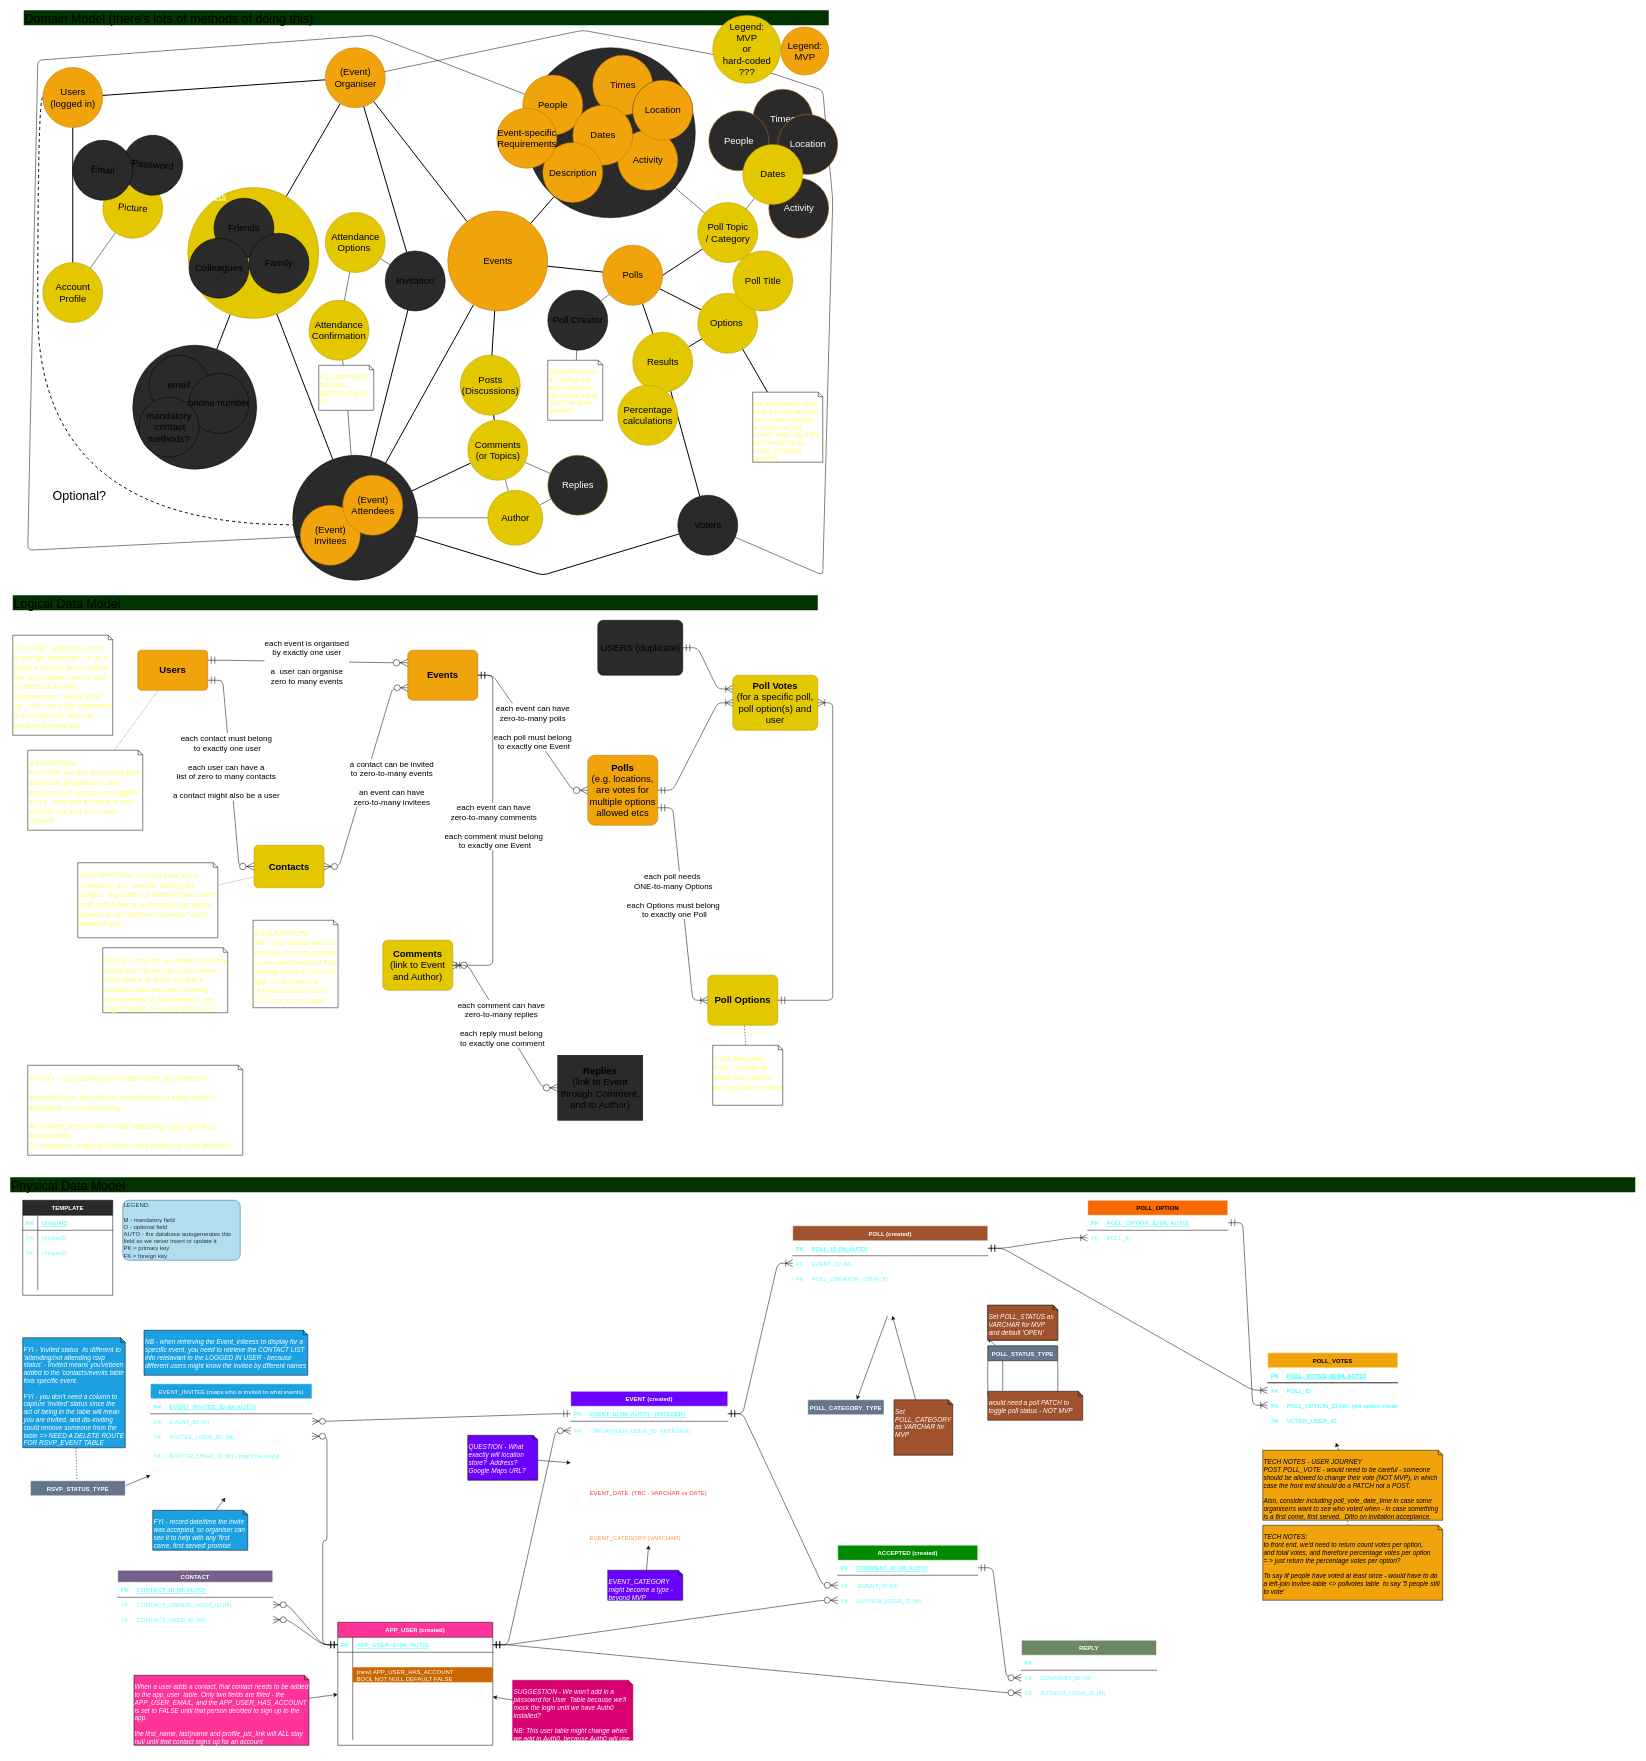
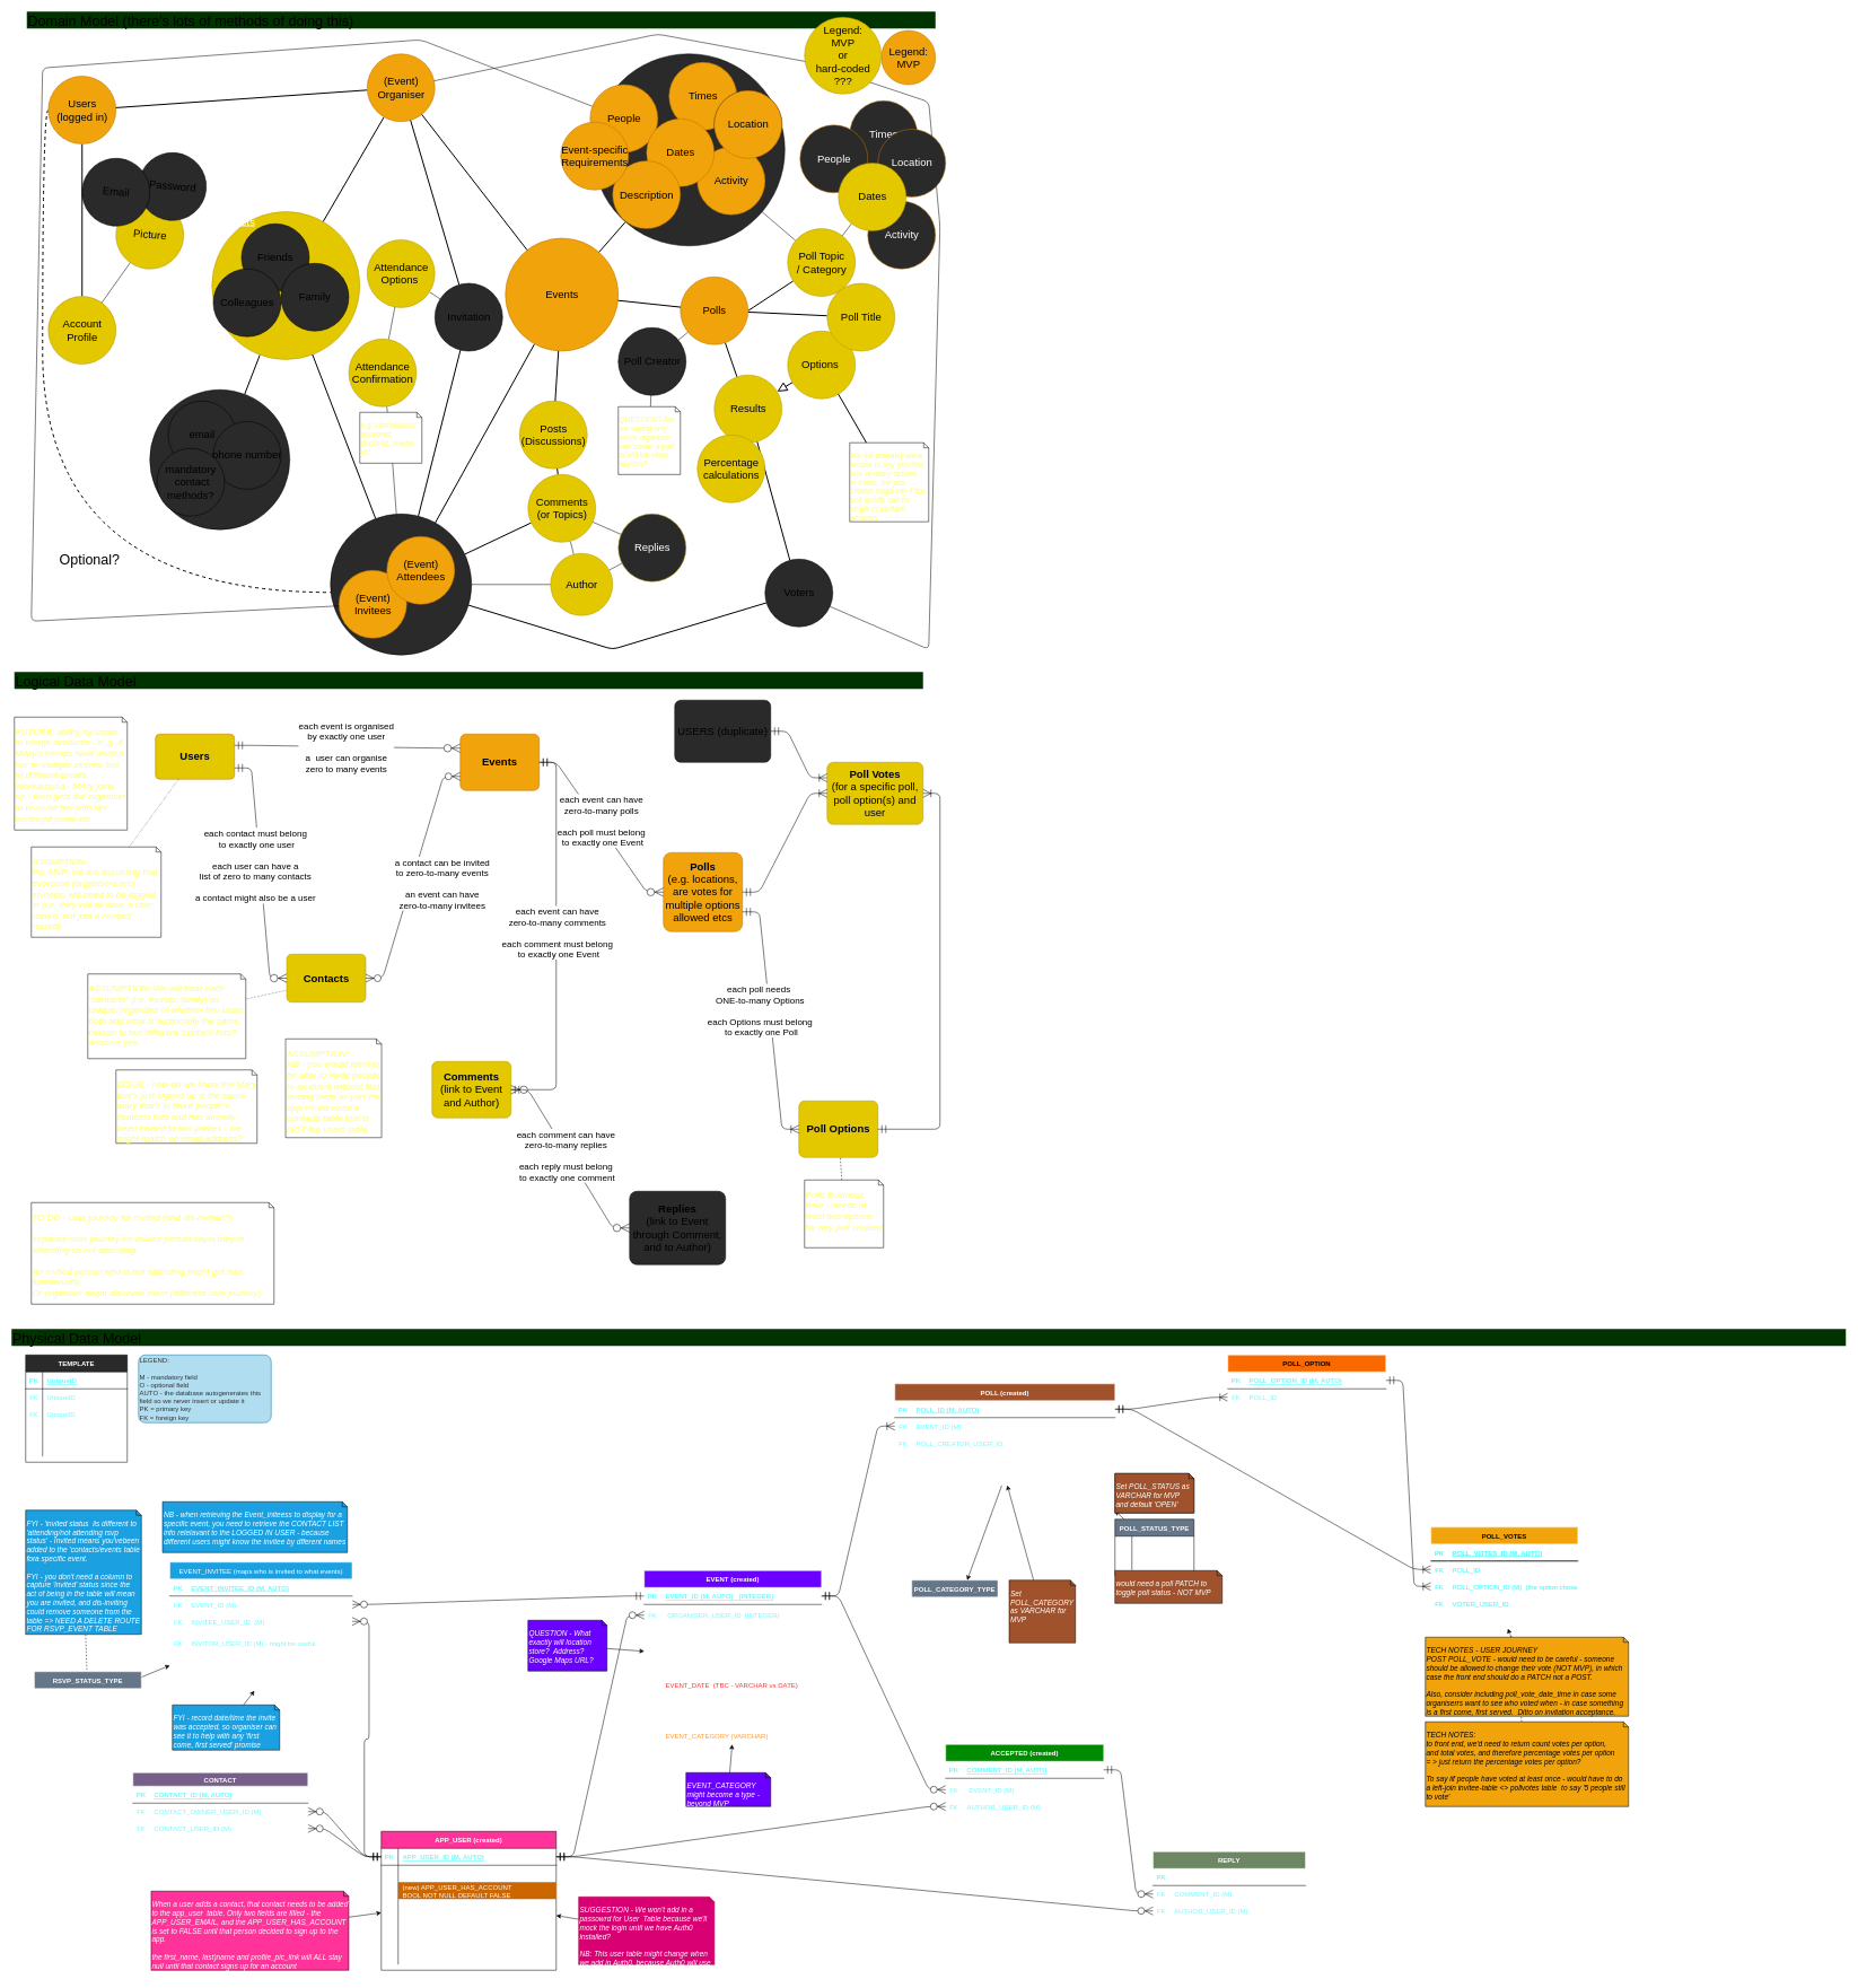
- <mxCell id="292" style="edgeStyle=none;html=1;fontSize=19;endArrow=none;endFill=0;startSize=12;endSize=13;strokeWidth=2;" edge="1" parent="1" source="295" target="322"><mxGeometry relative="1" as="geometry" /></mxCell>
+ <mxCell id="292" style="edgeStyle=none;html=1;fontSize=19;endArrow=none;endFill=0;startSize=12;endSize=13;strokeWidth=2;" edge="1" parent="1" source="295" target="360"><mxGeometry relative="1" as="geometry" /></mxCell>
- <mxCell id="321" style="edgeStyle=none;html=1;fontSize=19;endArrow=none;endFill=0;startSize=12;endSize=13;strokeWidth=2;" edge="1" parent="1" source="322" target="327"><mxGeometry relative="1" as="geometry" /></mxCell>
+ <mxCell id="321" style="edgeStyle=none;html=1;fontSize=19;endArrow=block;endFill=0;startSize=12;endSize=13;strokeWidth=2;" edge="1" parent="1" source="322" target="327"><mxGeometry relative="1" as="geometry" /></mxCell>
- <mxCell id="275" value="Users" style="rounded=1;arcSize=10;whiteSpace=wrap;html=1;align=center;fontSize=19;fillColor=#f0a30a;fontColor=#000000;strokeColor=#BD7000;fontStyle=1" vertex="1" parent="1"><mxGeometry x="275" y="1300" width="140" height="80" as="geometry" /></mxCell>
+ <mxCell id="275" value="Users" style="rounded=1;arcSize=10;whiteSpace=wrap;html=1;align=center;fontSize=19;fillColor=#e3c800;fontColor=#000000;strokeColor=#BD7000;fontStyle=1;" vertex="1" parent="1"><mxGeometry x="275" y="1300" width="140" height="80" as="geometry" /></mxCell>
- <mxCell id="381" value="&lt;b&gt;Replies&lt;/b&gt;&lt;br&gt;(link to Event through Comment, and to Author)" style="arcSize=10;whiteSpace=wrap;html=1;align=center;fontSize=19;fillColor=#2A2A2A;rounded=0;" vertex="1" parent="1"><mxGeometry x="1115" y="2110" width="170" height="130" as="geometry" /></mxCell>
+ <mxCell id="381" value="&lt;b&gt;Replies&lt;/b&gt;&lt;br&gt;(link to Event through Comment, and to Author)" style="rounded=1;arcSize=10;whiteSpace=wrap;html=1;align=center;fontSize=19;fillColor=#2A2A2A;" vertex="1" parent="1"><mxGeometry x="1115" y="2110" width="170" height="130" as="geometry" /></mxCell>
